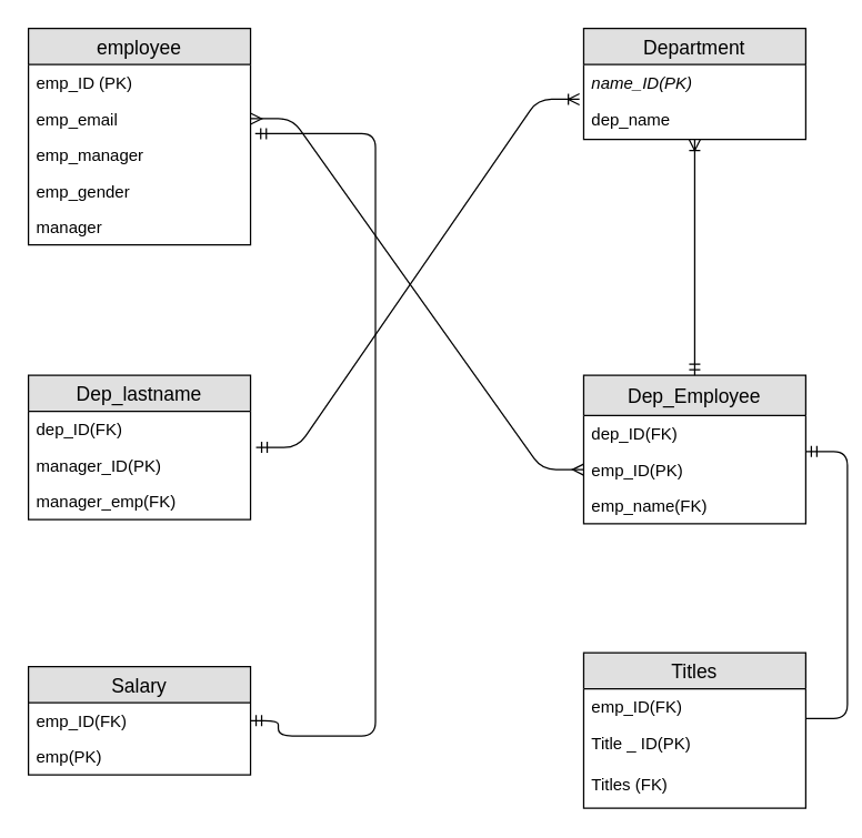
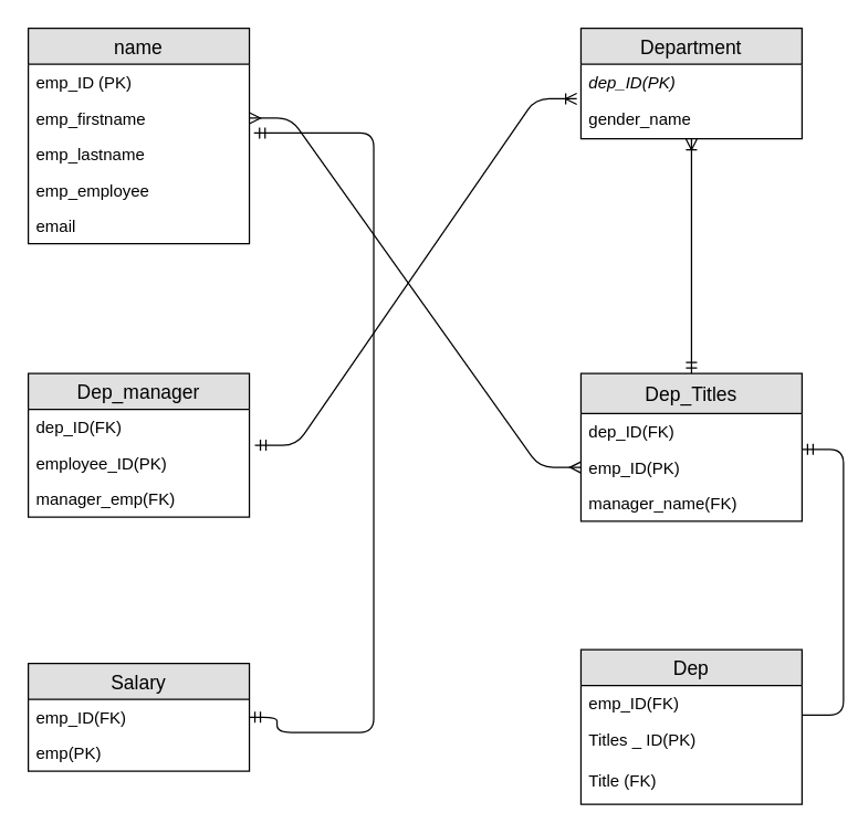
- <mxCell id="2" value="employee" style="swimlane;fontStyle=0;childLayout=stackLayout;horizontal=1;startSize=26;fillColor=#e0e0e0;horizontalStack=0;resizeParent=1;resizeParentMax=0;resizeLast=0;collapsible=1;marginBottom=0;swimlaneFillColor=#ffffff;align=center;fontSize=14;" vertex="1" parent="1"><mxGeometry x="20" y="20" width="160" height="156" as="geometry" /></mxCell>
+ <mxCell id="2" value="name" style="swimlane;fontStyle=0;childLayout=stackLayout;horizontal=1;startSize=26;fillColor=#e0e0e0;horizontalStack=0;resizeParent=1;resizeParentMax=0;resizeLast=0;collapsible=1;marginBottom=0;swimlaneFillColor=#ffffff;align=center;fontSize=14;" vertex="1" parent="1"><mxGeometry x="20" y="20" width="160" height="156" as="geometry" /></mxCell>
- <mxCell id="9" value="name_ID(PK)" style="text;strokeColor=none;fillColor=none;spacingLeft=4;spacingRight=4;overflow=hidden;rotatable=0;points=[[0,0.5],[1,0.5]];portConstraint=eastwest;fontSize=12;fontStyle=2" vertex="1" parent="8"><mxGeometry y="26" width="160" height="26" as="geometry" /></mxCell>
+ <mxCell id="9" value="dep_ID(PK)" style="text;strokeColor=none;fillColor=none;spacingLeft=4;spacingRight=4;overflow=hidden;rotatable=0;points=[[0,0.5],[1,0.5]];portConstraint=eastwest;fontSize=12;fontStyle=2" vertex="1" parent="8"><mxGeometry y="26" width="160" height="26" as="geometry" /></mxCell>
- <mxCell id="4" value="emp_email" style="text;strokeColor=none;fillColor=none;spacingLeft=4;spacingRight=4;overflow=hidden;rotatable=0;points=[[0,0.5],[1,0.5]];portConstraint=eastwest;fontSize=12;" vertex="1" parent="2"><mxGeometry y="52" width="160" height="26" as="geometry" /></mxCell>
+ <mxCell id="4" value="emp_firstname" style="text;strokeColor=none;fillColor=none;spacingLeft=4;spacingRight=4;overflow=hidden;rotatable=0;points=[[0,0.5],[1,0.5]];portConstraint=eastwest;fontSize=12;" vertex="1" parent="2"><mxGeometry y="52" width="160" height="26" as="geometry" /></mxCell>
- <mxCell id="10" value="dep_name" style="text;strokeColor=none;fillColor=none;spacingLeft=4;spacingRight=4;overflow=hidden;rotatable=0;points=[[0,0.5],[1,0.5]];portConstraint=eastwest;fontSize=12;" vertex="1" parent="8"><mxGeometry y="52" width="160" height="28" as="geometry" /></mxCell>
+ <mxCell id="10" value="gender_name" style="text;strokeColor=none;fillColor=none;spacingLeft=4;spacingRight=4;overflow=hidden;rotatable=0;points=[[0,0.5],[1,0.5]];portConstraint=eastwest;fontSize=12;" vertex="1" parent="8"><mxGeometry y="52" width="160" height="28" as="geometry" /></mxCell>
- <mxCell id="5" value="emp_manager" style="text;strokeColor=none;fillColor=none;spacingLeft=4;spacingRight=4;overflow=hidden;rotatable=0;points=[[0,0.5],[1,0.5]];portConstraint=eastwest;fontSize=12;" vertex="1" parent="2"><mxGeometry y="78" width="160" height="26" as="geometry" /></mxCell>
+ <mxCell id="5" value="emp_lastname" style="text;strokeColor=none;fillColor=none;spacingLeft=4;spacingRight=4;overflow=hidden;rotatable=0;points=[[0,0.5],[1,0.5]];portConstraint=eastwest;fontSize=12;" vertex="1" parent="2"><mxGeometry y="78" width="160" height="26" as="geometry" /></mxCell>
- <mxCell id="6" value="emp_gender" style="text;strokeColor=none;fillColor=none;spacingLeft=4;spacingRight=4;overflow=hidden;rotatable=0;points=[[0,0.5],[1,0.5]];portConstraint=eastwest;fontSize=12;" vertex="1" parent="2"><mxGeometry y="104" width="160" height="26" as="geometry" /></mxCell>
+ <mxCell id="6" value="emp_employee" style="text;strokeColor=none;fillColor=none;spacingLeft=4;spacingRight=4;overflow=hidden;rotatable=0;points=[[0,0.5],[1,0.5]];portConstraint=eastwest;fontSize=12;" vertex="1" parent="2"><mxGeometry y="104" width="160" height="26" as="geometry" /></mxCell>
- <mxCell id="7" value="manager" style="text;strokeColor=none;fillColor=none;spacingLeft=4;spacingRight=4;overflow=hidden;rotatable=0;points=[[0,0.5],[1,0.5]];portConstraint=eastwest;fontSize=12;" vertex="1" parent="2"><mxGeometry y="130" width="160" height="26" as="geometry" /></mxCell>
+ <mxCell id="7" value="email" style="text;strokeColor=none;fillColor=none;spacingLeft=4;spacingRight=4;overflow=hidden;rotatable=0;points=[[0,0.5],[1,0.5]];portConstraint=eastwest;fontSize=12;" vertex="1" parent="2"><mxGeometry y="130" width="160" height="26" as="geometry" /></mxCell>
- <mxCell id="11" value="Dep_lastname" style="swimlane;fontStyle=0;childLayout=stackLayout;horizontal=1;startSize=26;fillColor=#e0e0e0;horizontalStack=0;resizeParent=1;resizeParentMax=0;resizeLast=0;collapsible=1;marginBottom=0;swimlaneFillColor=#ffffff;align=center;fontSize=14;" vertex="1" parent="1"><mxGeometry x="20" y="270" width="160" height="104" as="geometry" /></mxCell>
+ <mxCell id="11" value="Dep_manager" style="swimlane;fontStyle=0;childLayout=stackLayout;horizontal=1;startSize=26;fillColor=#e0e0e0;horizontalStack=0;resizeParent=1;resizeParentMax=0;resizeLast=0;collapsible=1;marginBottom=0;swimlaneFillColor=#ffffff;align=center;fontSize=14;" vertex="1" parent="1"><mxGeometry x="20" y="270" width="160" height="104" as="geometry" /></mxCell>
- <mxCell id="15" value="Dep_Employee" style="swimlane;fontStyle=0;childLayout=stackLayout;horizontal=1;startSize=29;fillColor=#e0e0e0;horizontalStack=0;resizeParent=1;resizeParentMax=0;resizeLast=0;collapsible=1;marginBottom=0;swimlaneFillColor=#ffffff;align=center;fontSize=14;" vertex="1" parent="1"><mxGeometry x="420" y="270" width="160" height="107" as="geometry" /></mxCell>
+ <mxCell id="15" value="Dep_Titles" style="swimlane;fontStyle=0;childLayout=stackLayout;horizontal=1;startSize=29;fillColor=#e0e0e0;horizontalStack=0;resizeParent=1;resizeParentMax=0;resizeLast=0;collapsible=1;marginBottom=0;swimlaneFillColor=#ffffff;align=center;fontSize=14;" vertex="1" parent="1"><mxGeometry x="420" y="270" width="160" height="107" as="geometry" /></mxCell>
- <mxCell id="13" value="manager_ID(PK)" style="text;strokeColor=none;fillColor=none;spacingLeft=4;spacingRight=4;overflow=hidden;rotatable=0;points=[[0,0.5],[1,0.5]];portConstraint=eastwest;fontSize=12;" vertex="1" parent="11"><mxGeometry y="52" width="160" height="26" as="geometry" /></mxCell>
+ <mxCell id="13" value="employee_ID(PK)" style="text;strokeColor=none;fillColor=none;spacingLeft=4;spacingRight=4;overflow=hidden;rotatable=0;points=[[0,0.5],[1,0.5]];portConstraint=eastwest;fontSize=12;" vertex="1" parent="11"><mxGeometry y="52" width="160" height="26" as="geometry" /></mxCell>
- <mxCell id="19" value="emp_name(FK)" style="text;strokeColor=none;fillColor=none;spacingLeft=4;spacingRight=4;overflow=hidden;rotatable=0;points=[[0,0.5],[1,0.5]];portConstraint=eastwest;fontSize=12;" vertex="1" parent="15"><mxGeometry y="81" width="160" height="26" as="geometry" /></mxCell>
+ <mxCell id="19" value="manager_name(FK)" style="text;strokeColor=none;fillColor=none;spacingLeft=4;spacingRight=4;overflow=hidden;rotatable=0;points=[[0,0.5],[1,0.5]];portConstraint=eastwest;fontSize=12;" vertex="1" parent="15"><mxGeometry y="81" width="160" height="26" as="geometry" /></mxCell>
- <mxCell id="23" value="Titles" style="swimlane;fontStyle=0;childLayout=stackLayout;horizontal=1;startSize=26;fillColor=#e0e0e0;horizontalStack=0;resizeParent=1;resizeParentMax=0;resizeLast=0;collapsible=1;marginBottom=0;swimlaneFillColor=#ffffff;align=center;fontSize=14;" vertex="1" parent="1"><mxGeometry x="420" y="470" width="160" height="112" as="geometry" /></mxCell>
+ <mxCell id="23" value="Dep" style="swimlane;fontStyle=0;childLayout=stackLayout;horizontal=1;startSize=26;fillColor=#e0e0e0;horizontalStack=0;resizeParent=1;resizeParentMax=0;resizeLast=0;collapsible=1;marginBottom=0;swimlaneFillColor=#ffffff;align=center;fontSize=14;" vertex="1" parent="1"><mxGeometry x="420" y="470" width="160" height="112" as="geometry" /></mxCell>
- <mxCell id="25" value="Title _ ID(PK)" style="text;strokeColor=none;fillColor=none;spacingLeft=4;spacingRight=4;overflow=hidden;rotatable=0;points=[[0,0.5],[1,0.5]];portConstraint=eastwest;fontSize=12;" vertex="1" parent="23"><mxGeometry y="52" width="160" height="30" as="geometry" /></mxCell>
+ <mxCell id="25" value="Titles _ ID(PK)" style="text;strokeColor=none;fillColor=none;spacingLeft=4;spacingRight=4;overflow=hidden;rotatable=0;points=[[0,0.5],[1,0.5]];portConstraint=eastwest;fontSize=12;" vertex="1" parent="23"><mxGeometry y="52" width="160" height="30" as="geometry" /></mxCell>
- <mxCell id="26" value="Titles (FK)" style="text;strokeColor=none;fillColor=none;spacingLeft=4;spacingRight=4;overflow=hidden;rotatable=0;points=[[0,0.5],[1,0.5]];portConstraint=eastwest;fontSize=12;" vertex="1" parent="23"><mxGeometry y="82" width="160" height="30" as="geometry" /></mxCell>
+ <mxCell id="26" value="Title (FK)" style="text;strokeColor=none;fillColor=none;spacingLeft=4;spacingRight=4;overflow=hidden;rotatable=0;points=[[0,0.5],[1,0.5]];portConstraint=eastwest;fontSize=12;" vertex="1" parent="23"><mxGeometry y="82" width="160" height="30" as="geometry" /></mxCell>
